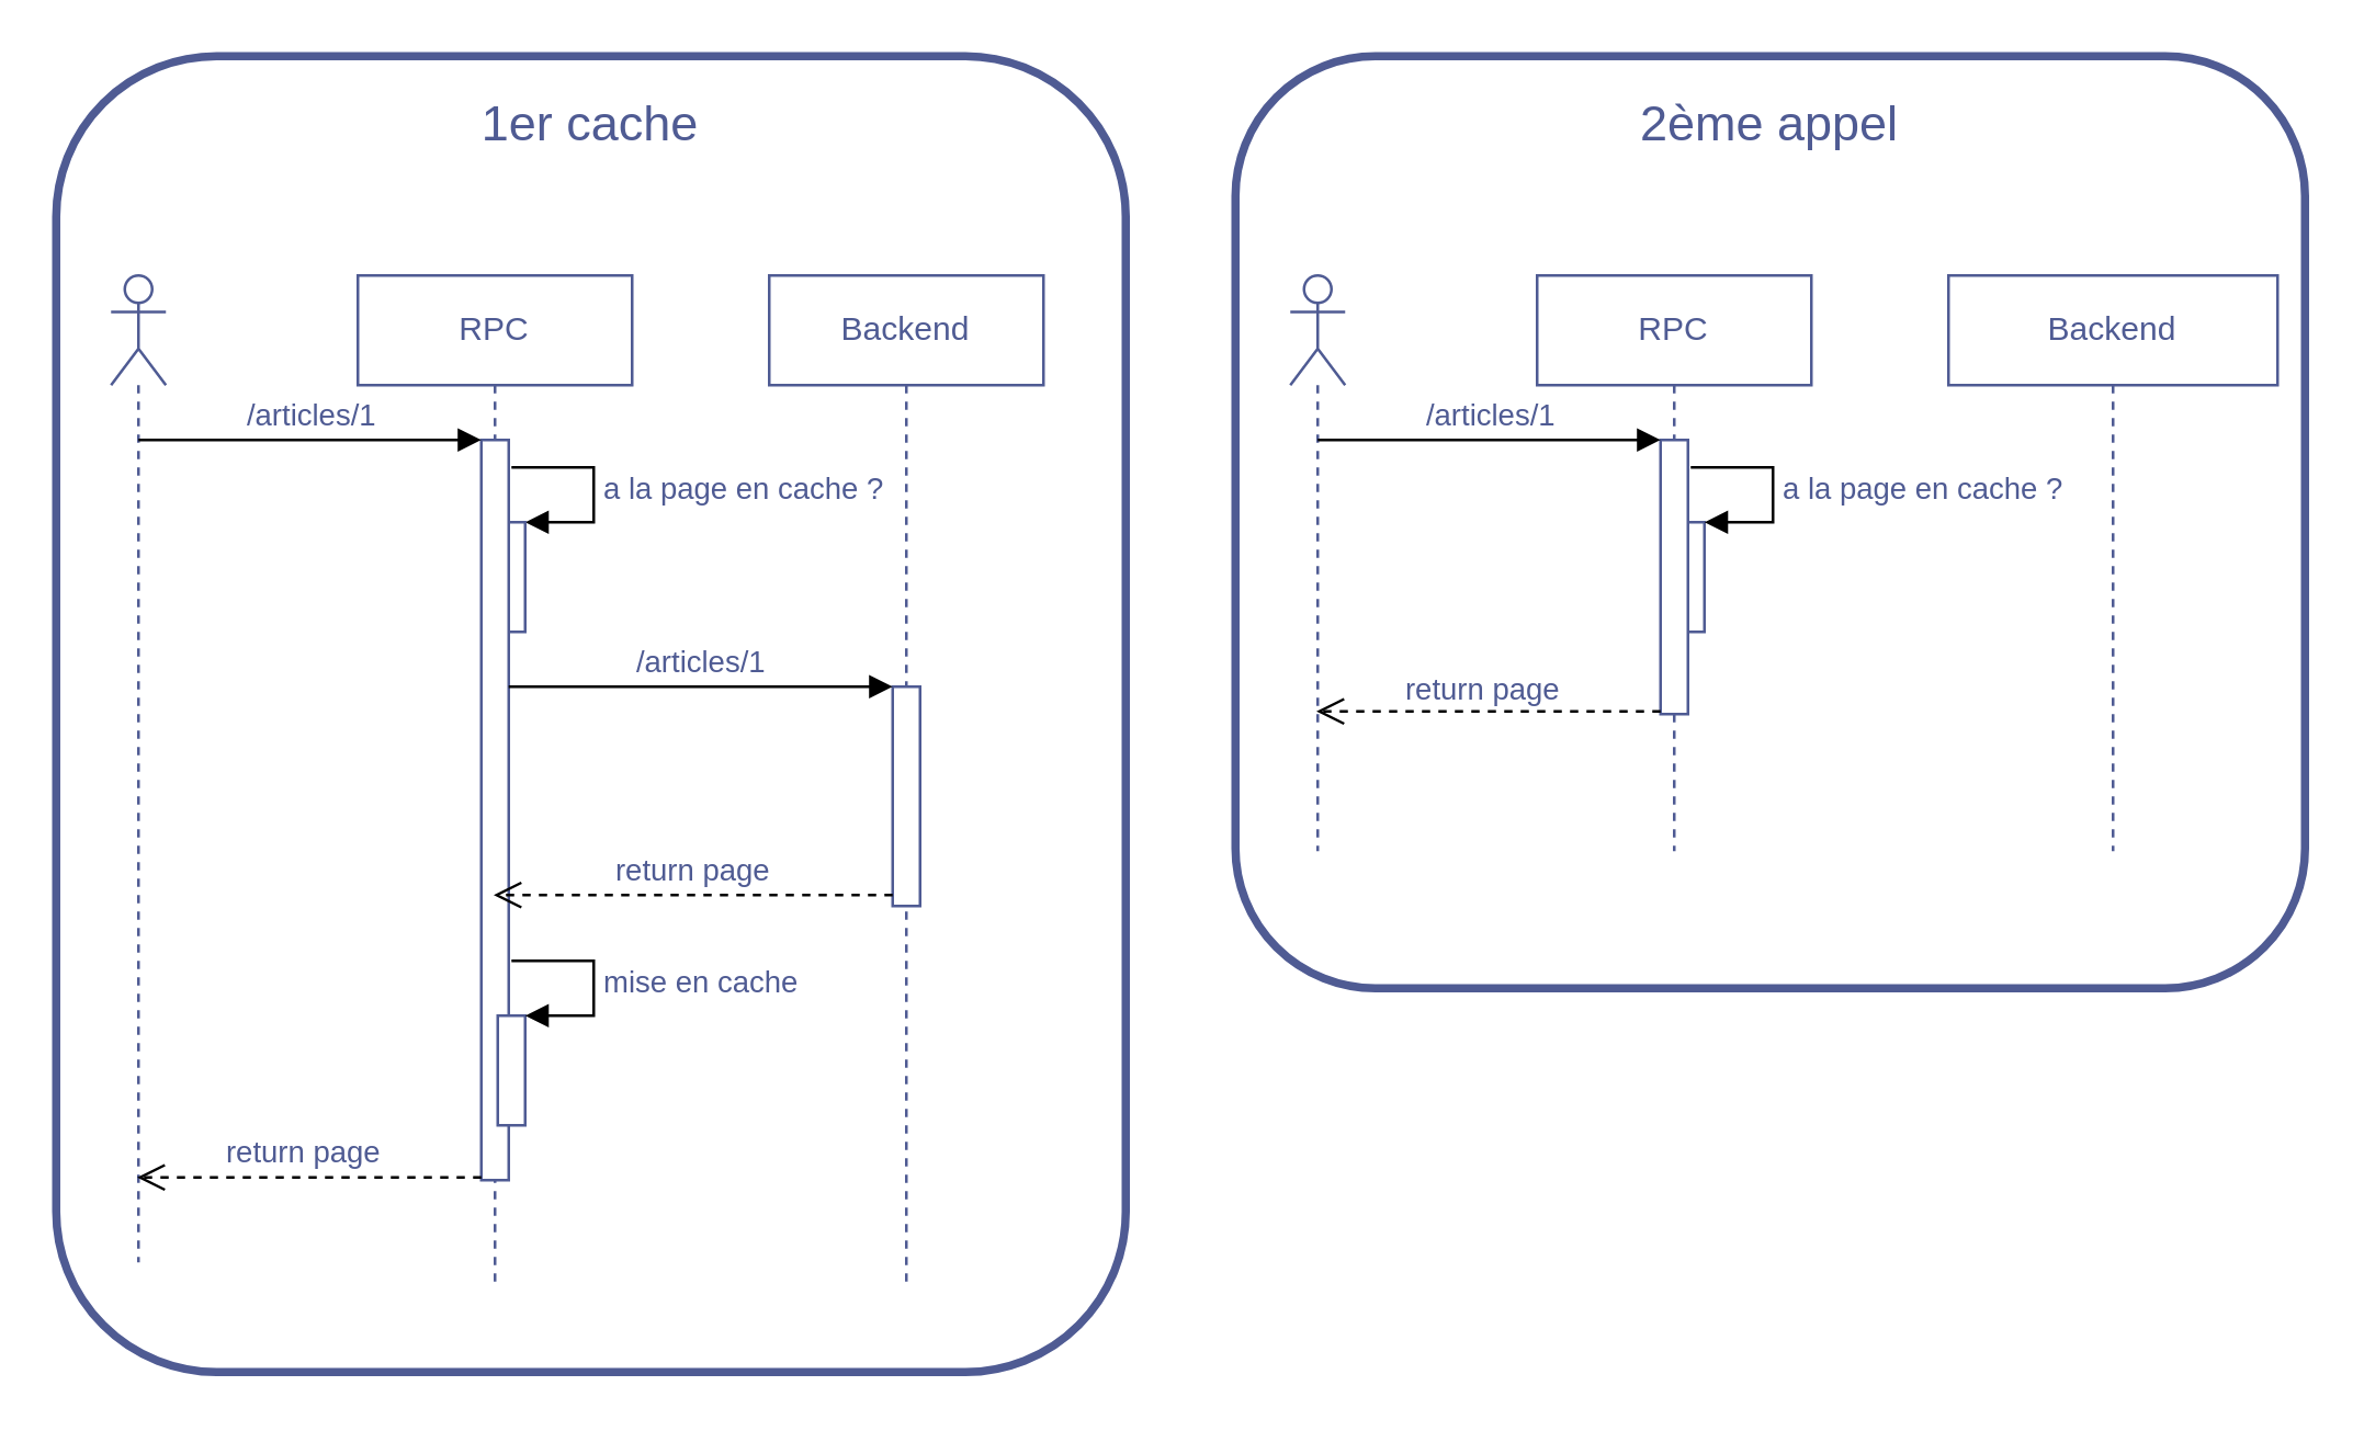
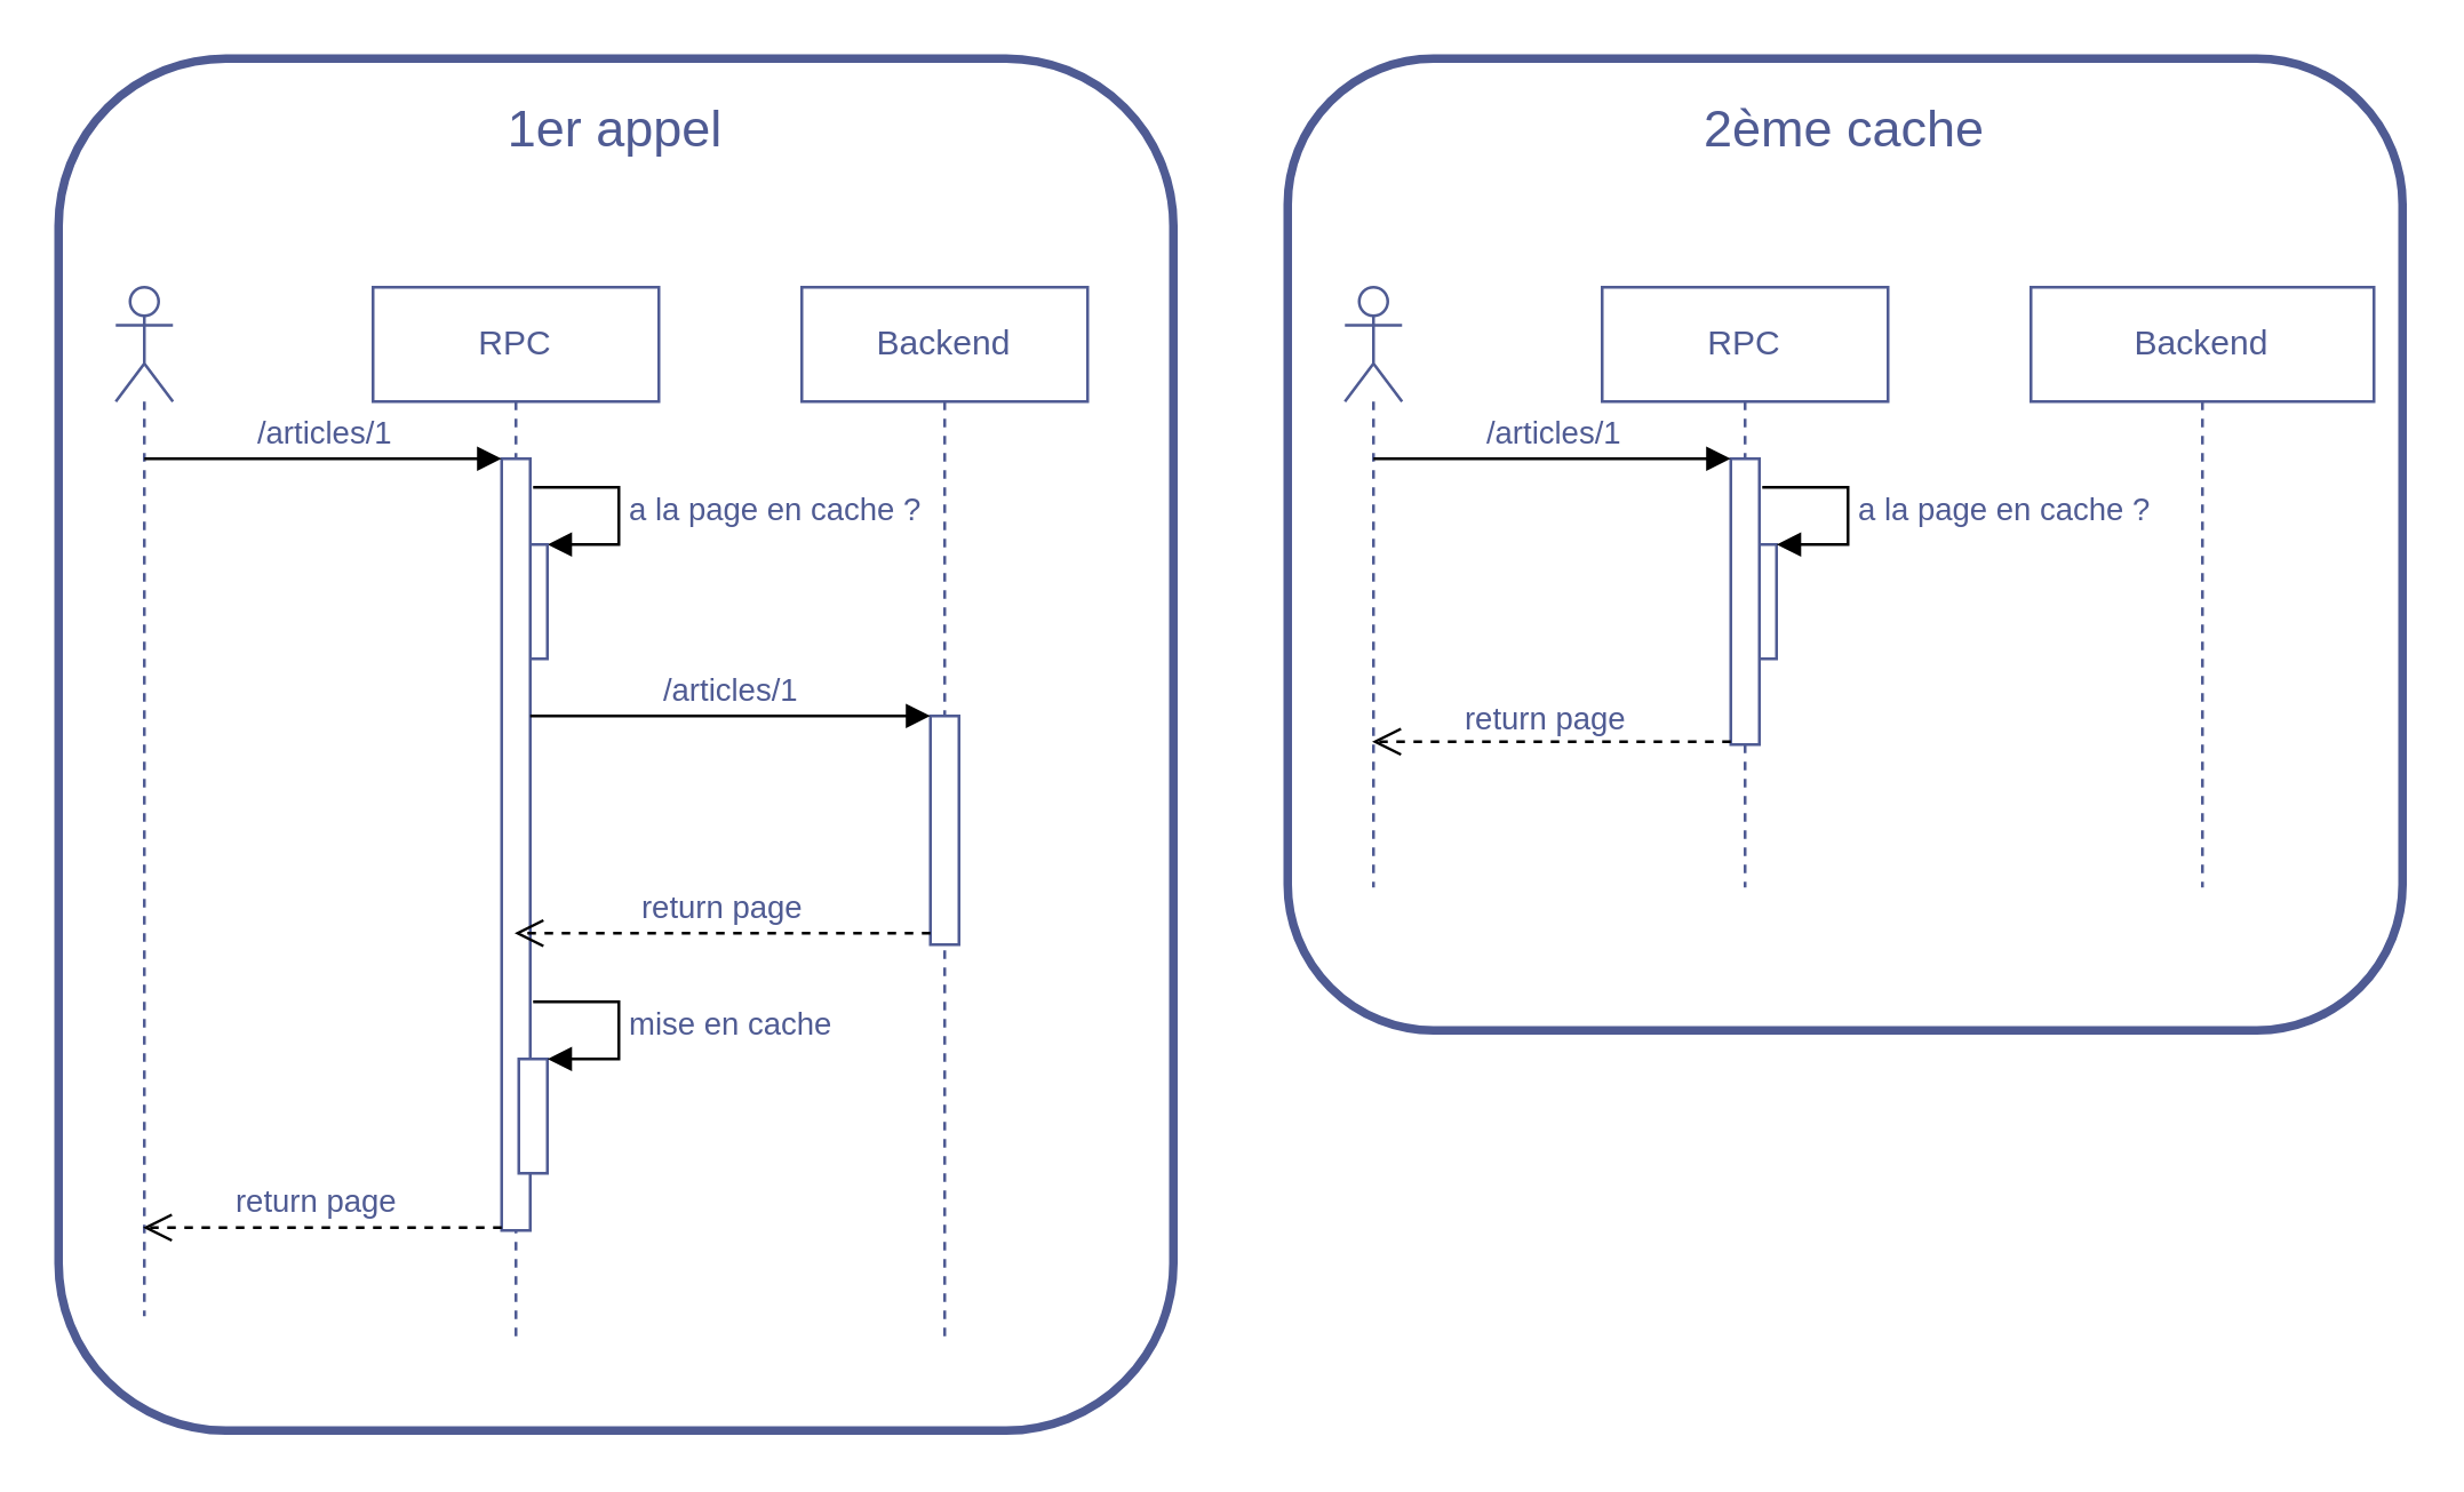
- <mxCell id="25" value="1er cache" style="text;html=1;strokeColor=none;fillColor=none;align=center;verticalAlign=middle;whiteSpace=wrap;rounded=0;fontSize=18;fontColor=#4F5B93;" parent="1" vertex="1"><mxGeometry x="160" y="30" width="110" height="30" as="geometry" /></mxCell>
+ <mxCell id="25" value="1er appel" style="text;html=1;strokeColor=none;fillColor=none;align=center;verticalAlign=middle;whiteSpace=wrap;rounded=0;fontSize=18;fontColor=#4F5B93;" parent="1" vertex="1"><mxGeometry x="160" y="30" width="110" height="30" as="geometry" /></mxCell>
- <mxCell id="26" value="2ème appel" style="text;html=1;strokeColor=none;fillColor=none;align=center;verticalAlign=middle;whiteSpace=wrap;rounded=0;fontSize=18;fontColor=#4F5B93;" parent="1" vertex="1"><mxGeometry x="590" y="30" width="110" height="30" as="geometry" /></mxCell>
+ <mxCell id="26" value="2ème cache" style="text;html=1;strokeColor=none;fillColor=none;align=center;verticalAlign=middle;whiteSpace=wrap;rounded=0;fontSize=18;fontColor=#4F5B93;" parent="1" vertex="1"><mxGeometry x="590" y="30" width="110" height="30" as="geometry" /></mxCell>
